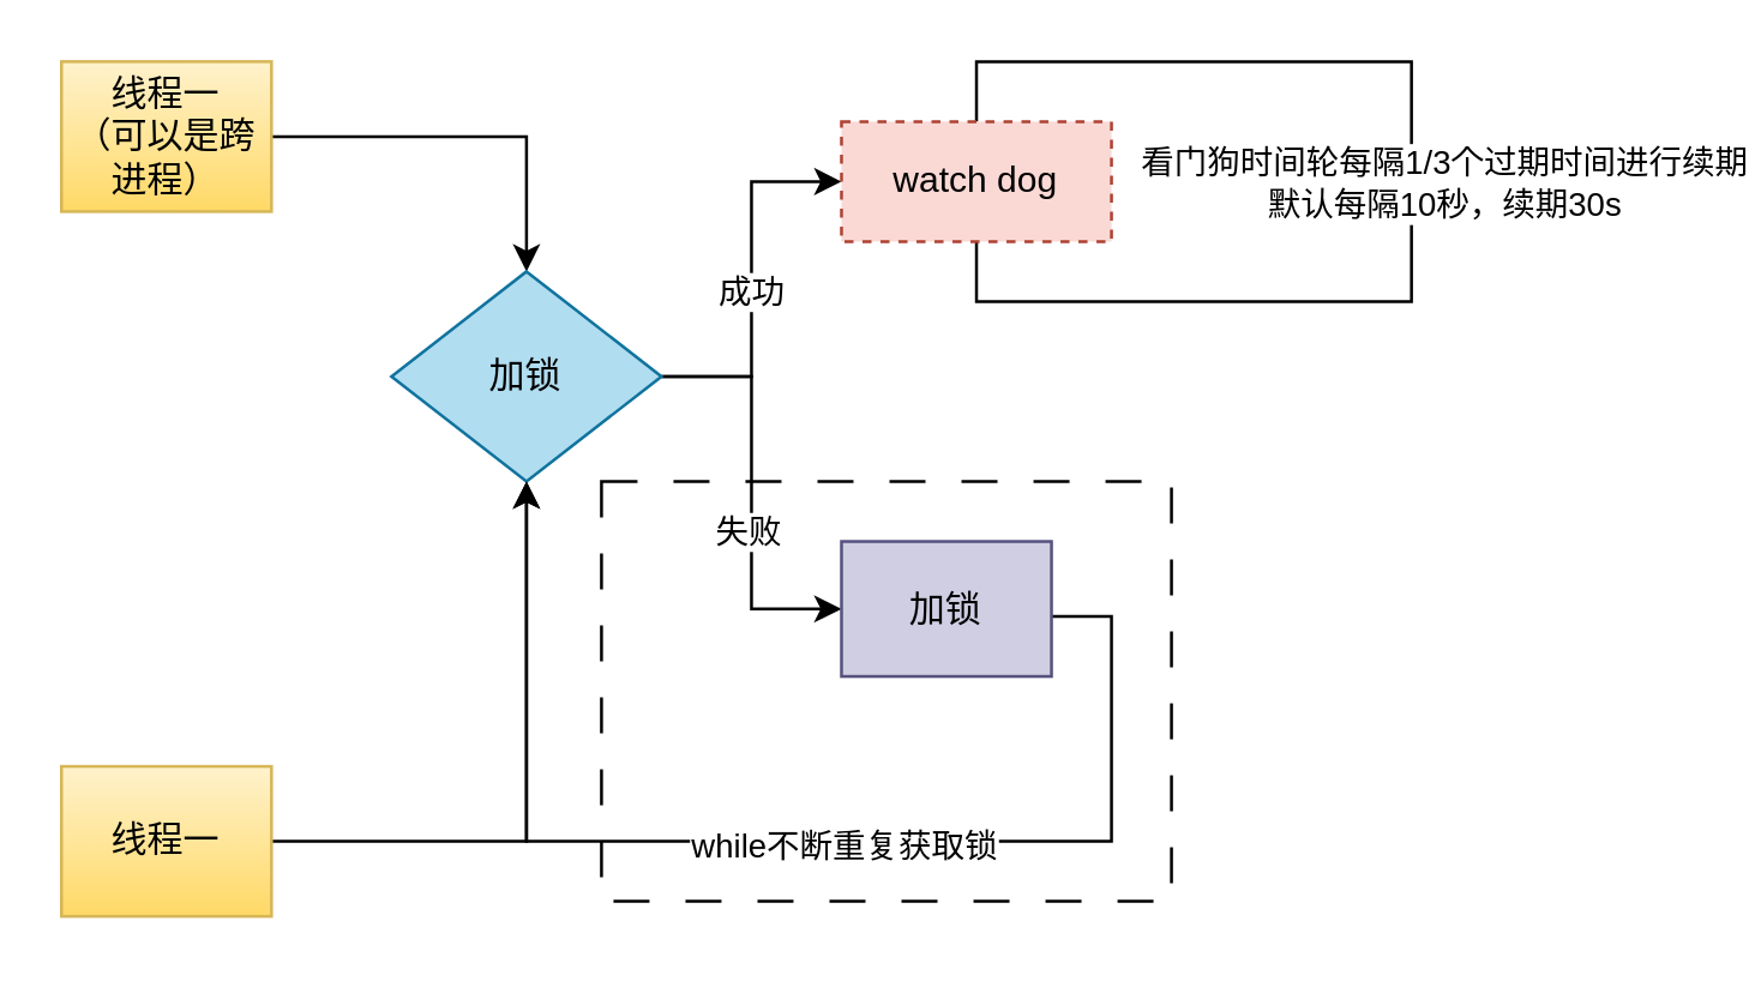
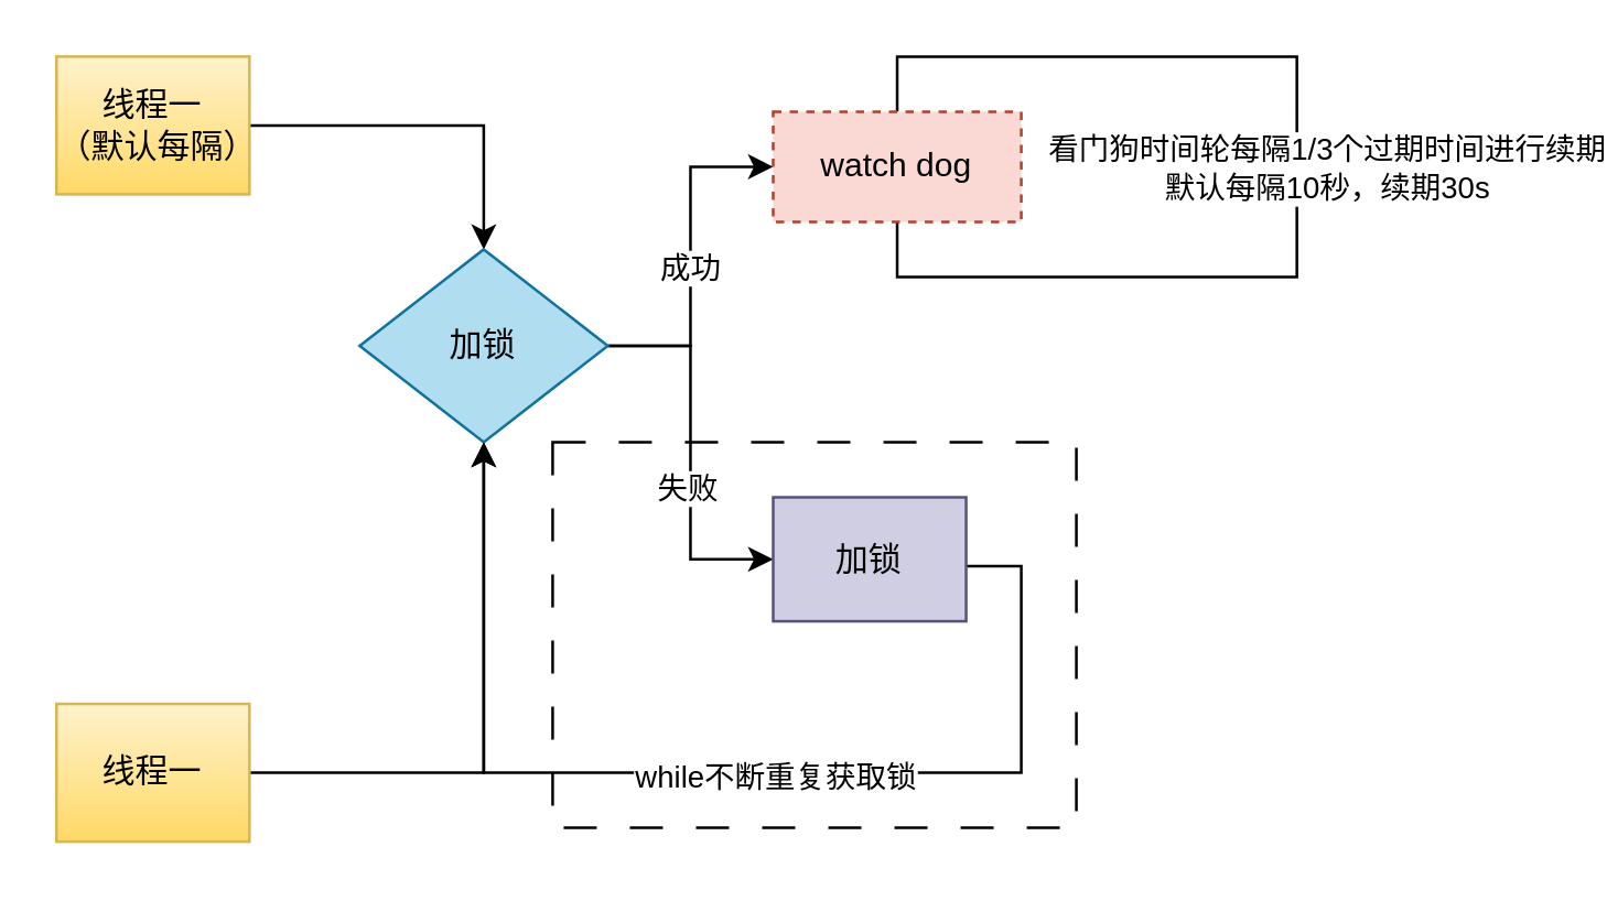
- <mxCell id="4" value="线程一&lt;br&gt;（可以是跨进程）" style="rounded=0;whiteSpace=wrap;html=1;fillColor=#fff2cc;strokeColor=#d6b656;gradientColor=#ffd966;" parent="1" vertex="1"><mxGeometry x="20" y="20" width="70" height="50" as="geometry" /></mxCell>
+ <mxCell id="4" value="线程一&lt;br&gt;（默认每隔）" style="rounded=0;whiteSpace=wrap;html=1;fillColor=#fff2cc;strokeColor=#d6b656;gradientColor=#ffd966;" parent="1" vertex="1"><mxGeometry x="20" y="20" width="70" height="50" as="geometry" /></mxCell>
